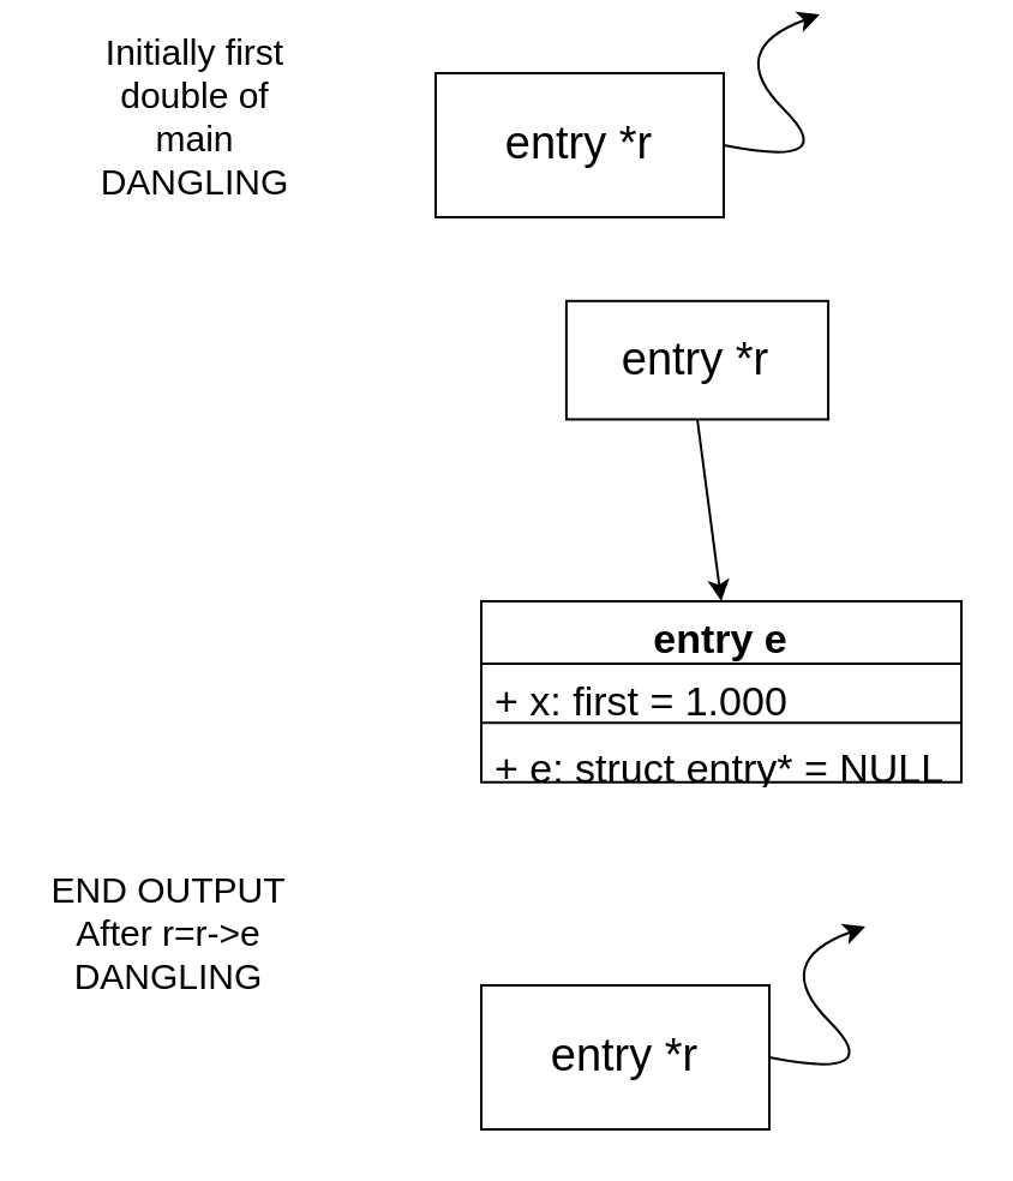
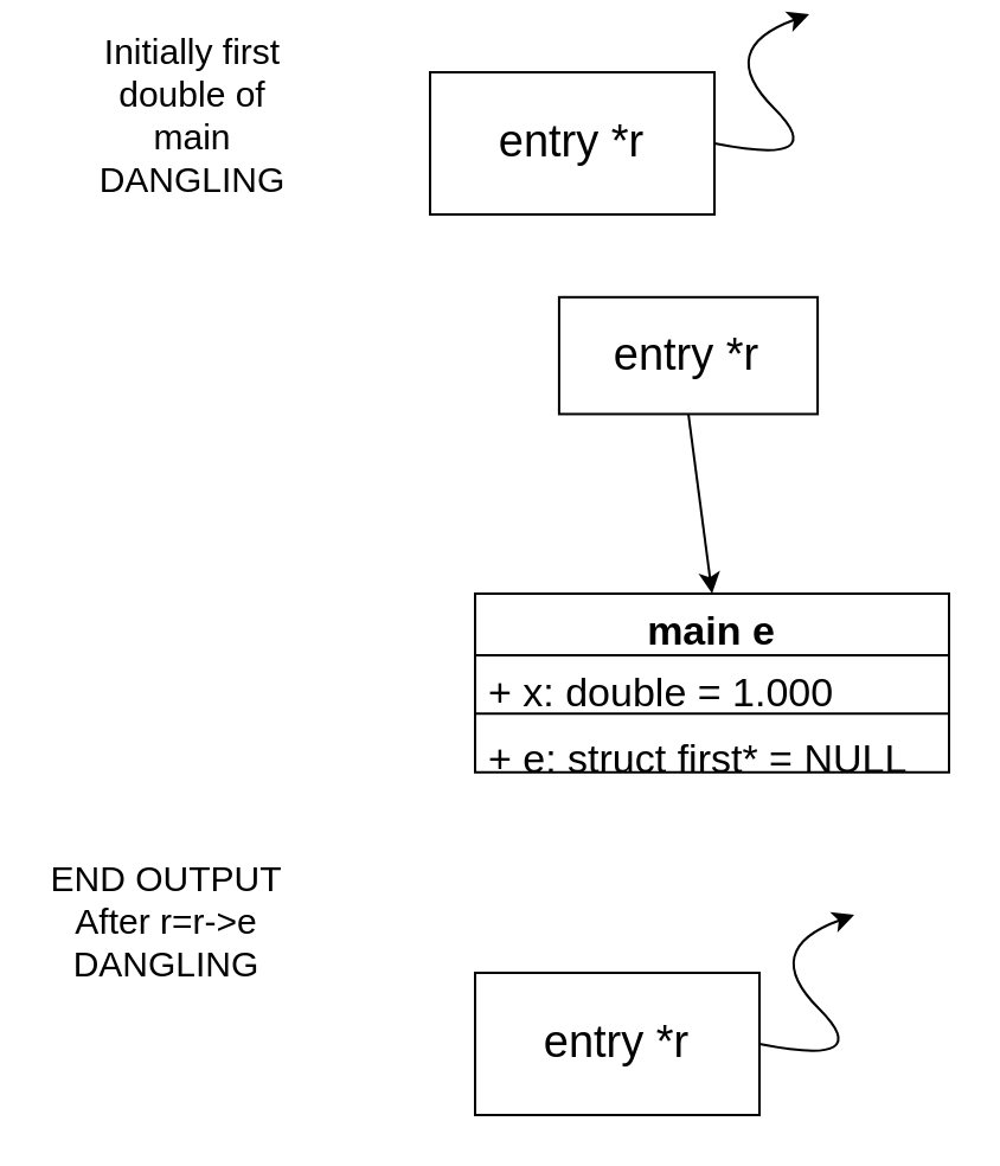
- <mxCell id="9" value="entry e&lt;br&gt;" style="swimlane;fontStyle=1;align=center;verticalAlign=top;childLayout=stackLayout;horizontal=1;startSize=26;horizontalStack=0;resizeParent=1;resizeParentMax=0;resizeLast=0;collapsible=1;marginBottom=0;whiteSpace=wrap;html=1;fontSize=17;" vertex="1" parent="8"><mxGeometry x="10" y="125.107" width="200" height="75.322" as="geometry" /></mxCell>
+ <mxCell id="9" value="main e&lt;br&gt;" style="swimlane;fontStyle=1;align=center;verticalAlign=top;childLayout=stackLayout;horizontal=1;startSize=26;horizontalStack=0;resizeParent=1;resizeParentMax=0;resizeLast=0;collapsible=1;marginBottom=0;whiteSpace=wrap;html=1;fontSize=17;" vertex="1" parent="8"><mxGeometry x="10" y="125.107" width="200" height="75.322" as="geometry" /></mxCell>
- <mxCell id="10" value="+ x: first = 1.000" style="text;strokeColor=none;fillColor=none;align=left;verticalAlign=top;spacingLeft=4;spacingRight=4;overflow=hidden;rotatable=0;points=[[0,0.5],[1,0.5]];portConstraint=eastwest;whiteSpace=wrap;html=1;fontSize=17;" vertex="1" parent="9"><mxGeometry y="26" width="200" height="21.373" as="geometry" /></mxCell>
+ <mxCell id="10" value="+ x: double = 1.000" style="text;strokeColor=none;fillColor=none;align=left;verticalAlign=top;spacingLeft=4;spacingRight=4;overflow=hidden;rotatable=0;points=[[0,0.5],[1,0.5]];portConstraint=eastwest;whiteSpace=wrap;html=1;fontSize=17;" vertex="1" parent="9"><mxGeometry y="26" width="200" height="21.373" as="geometry" /></mxCell>
- <mxCell id="12" value="+ e: struct entry* = NULL&lt;br&gt;" style="text;strokeColor=none;fillColor=none;align=left;verticalAlign=top;spacingLeft=4;spacingRight=4;overflow=hidden;rotatable=0;points=[[0,0.5],[1,0.5]];portConstraint=eastwest;whiteSpace=wrap;html=1;fontSize=17;" vertex="1" parent="9"><mxGeometry y="53.949" width="200" height="21.373" as="geometry" /></mxCell>
+ <mxCell id="12" value="+ e: struct first* = NULL&lt;br&gt;" style="text;strokeColor=none;fillColor=none;align=left;verticalAlign=top;spacingLeft=4;spacingRight=4;overflow=hidden;rotatable=0;points=[[0,0.5],[1,0.5]];portConstraint=eastwest;whiteSpace=wrap;html=1;fontSize=17;" vertex="1" parent="9"><mxGeometry y="53.949" width="200" height="21.373" as="geometry" /></mxCell>
